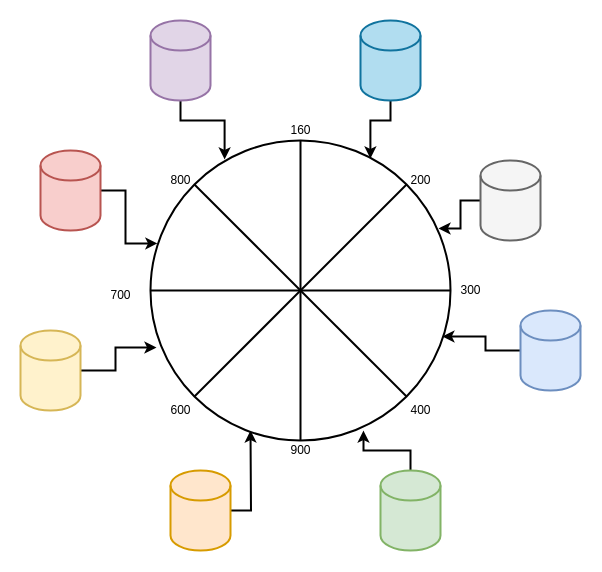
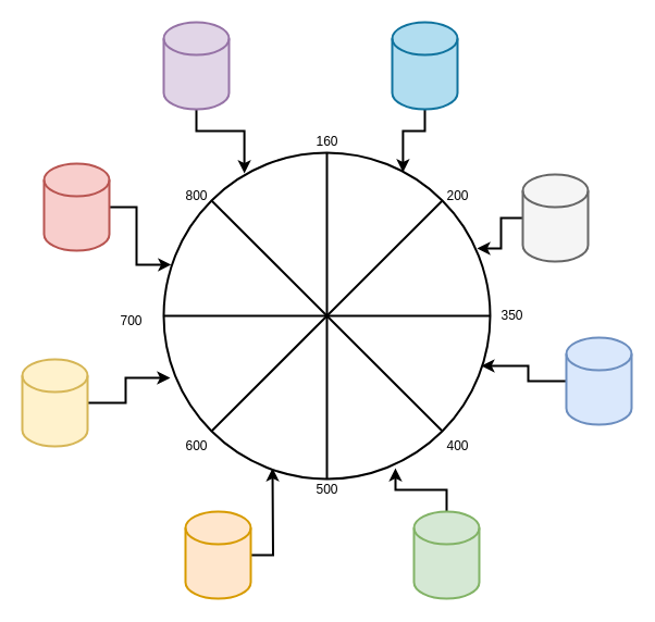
- <mxCell id="6" value="300" style="text;html=1;align=center;verticalAlign=middle;resizable=0;points=[];autosize=1;strokeColor=none;fillColor=none;strokeWidth=2;" parent="1" vertex="1"><mxGeometry x="450" y="280" width="40" height="20" as="geometry" /></mxCell>
+ <mxCell id="6" value="350" style="text;html=1;align=center;verticalAlign=middle;resizable=0;points=[];autosize=1;strokeColor=none;fillColor=none;strokeWidth=2;" parent="1" vertex="1"><mxGeometry x="450" y="280" width="40" height="20" as="geometry" /></mxCell>
- <mxCell id="8" value="900" style="text;html=1;align=center;verticalAlign=middle;resizable=0;points=[];autosize=1;strokeColor=none;fillColor=none;strokeWidth=2;" parent="1" vertex="1"><mxGeometry x="280" y="440" width="40" height="20" as="geometry" /></mxCell>
+ <mxCell id="8" value="500" style="text;html=1;align=center;verticalAlign=middle;resizable=0;points=[];autosize=1;strokeColor=none;fillColor=none;strokeWidth=2;" parent="1" vertex="1"><mxGeometry x="280" y="440" width="40" height="20" as="geometry" /></mxCell>
